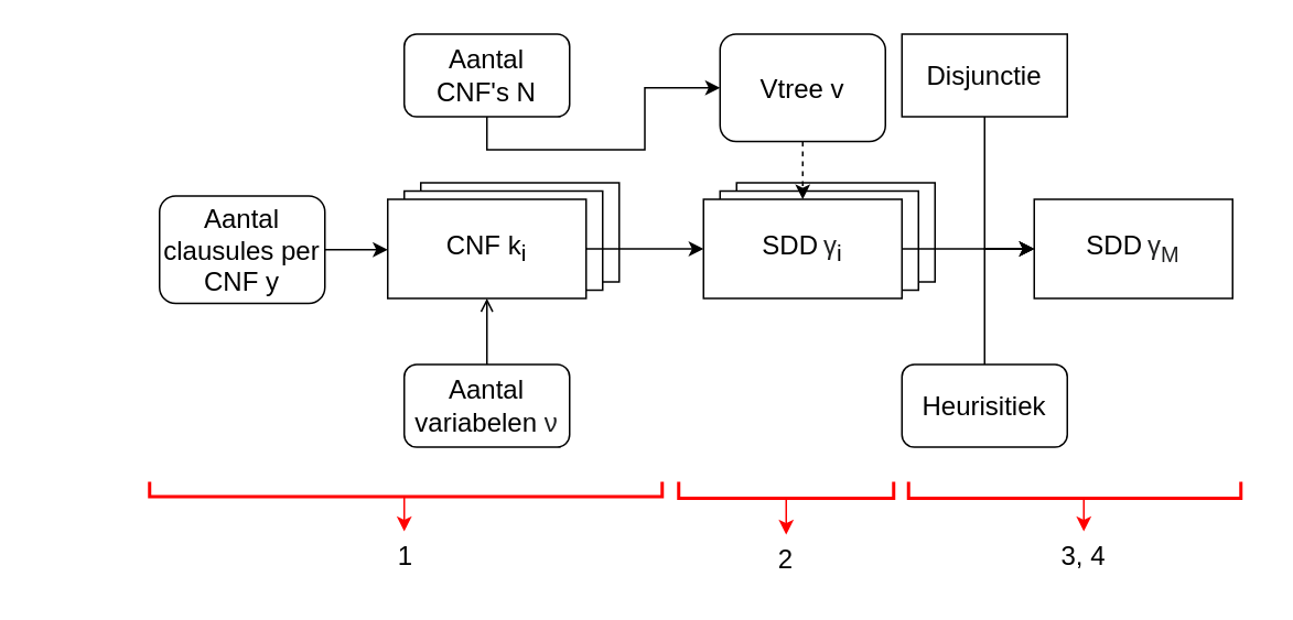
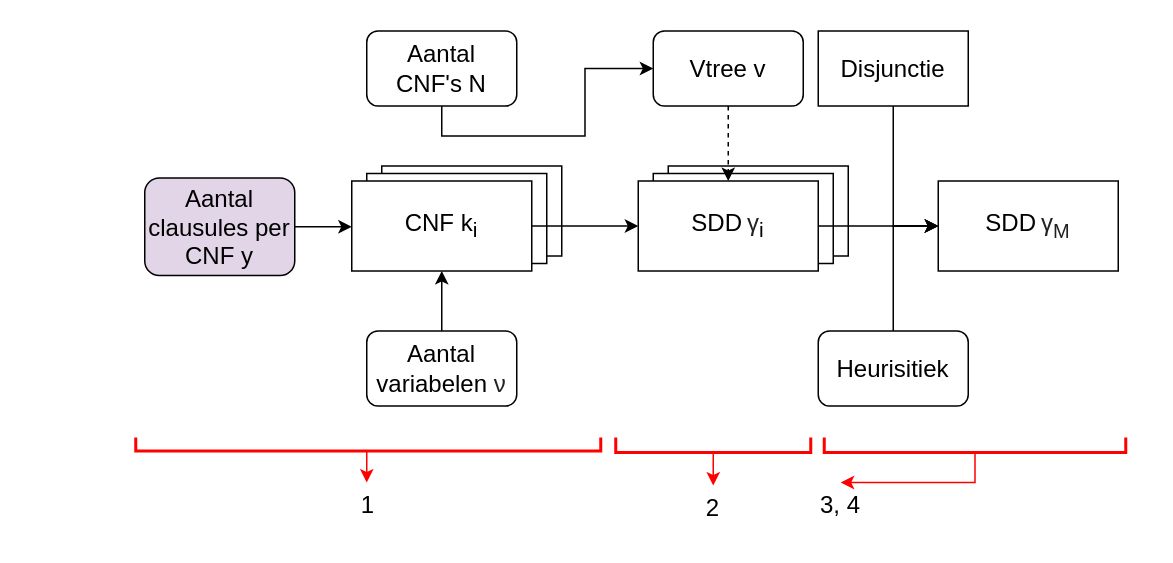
- <mxCell id="22" value="&lt;font style=&quot;font-size: 16px;&quot;&gt;Vtree v&lt;/font&gt;" style="rounded=1;whiteSpace=wrap;html=1;gradientColor=none;fillColor=default;" parent="1" vertex="1"><mxGeometry x="435" y="20" width="100" height="65" as="geometry" /></mxCell>
+ <mxCell id="22" value="&lt;font style=&quot;font-size: 16px;&quot;&gt;Vtree v&lt;/font&gt;" style="rounded=1;whiteSpace=wrap;html=1;gradientColor=none;fillColor=default;" parent="1" vertex="1"><mxGeometry x="435" y="20" width="100" height="50" as="geometry" /></mxCell>
- <mxCell id="11" value="&lt;font style=&quot;font-size: 16px;&quot;&gt;Aantal clausules per CNF y&lt;/font&gt;" style="rounded=1;whiteSpace=wrap;html=1;" parent="1" vertex="1"><mxGeometry x="96" y="118" width="100" height="65" as="geometry" /></mxCell>
+ <mxCell id="11" value="&lt;font style=&quot;font-size: 16px;&quot;&gt;Aantal clausules per CNF y&lt;/font&gt;" style="rounded=1;whiteSpace=wrap;html=1;fillColor=#e1d5e7;" parent="1" vertex="1"><mxGeometry x="96" y="118" width="100" height="65" as="geometry" /></mxCell>
- <mxCell id="12" style="edgeStyle=orthogonalEdgeStyle;rounded=0;orthogonalLoop=1;jettySize=auto;html=1;exitX=0.5;exitY=0;exitDx=0;exitDy=0;entryX=0.5;entryY=1;entryDx=0;entryDy=0;endArrow=open;" parent="1" source="13" target="7" edge="1"><mxGeometry relative="1" as="geometry" /></mxCell>
+ <mxCell id="12" style="edgeStyle=orthogonalEdgeStyle;rounded=0;orthogonalLoop=1;jettySize=auto;html=1;exitX=0.5;exitY=0;exitDx=0;exitDy=0;entryX=0.5;entryY=1;entryDx=0;entryDy=0;" parent="1" source="13" target="7" edge="1"><mxGeometry relative="1" as="geometry" /></mxCell>
- <mxCell id="31" value="&lt;font style=&quot;font-size: 16px;&quot;&gt;3, 4&lt;/font&gt;" style="rounded=1;whiteSpace=wrap;html=1;strokeWidth=0;fillColor=none;strokeColor=none;" parent="1" vertex="1"><mxGeometry x="630" y="321" width="50" height="30" as="geometry" /></mxCell>
+ <mxCell id="31" value="&lt;font style=&quot;font-size: 16px;&quot;&gt;3, 4&lt;/font&gt;" style="rounded=1;whiteSpace=wrap;html=1;strokeWidth=0;fillColor=none;strokeColor=none;" parent="1" vertex="1"><mxGeometry x="535" y="321" width="50" height="30" as="geometry" /></mxCell>
